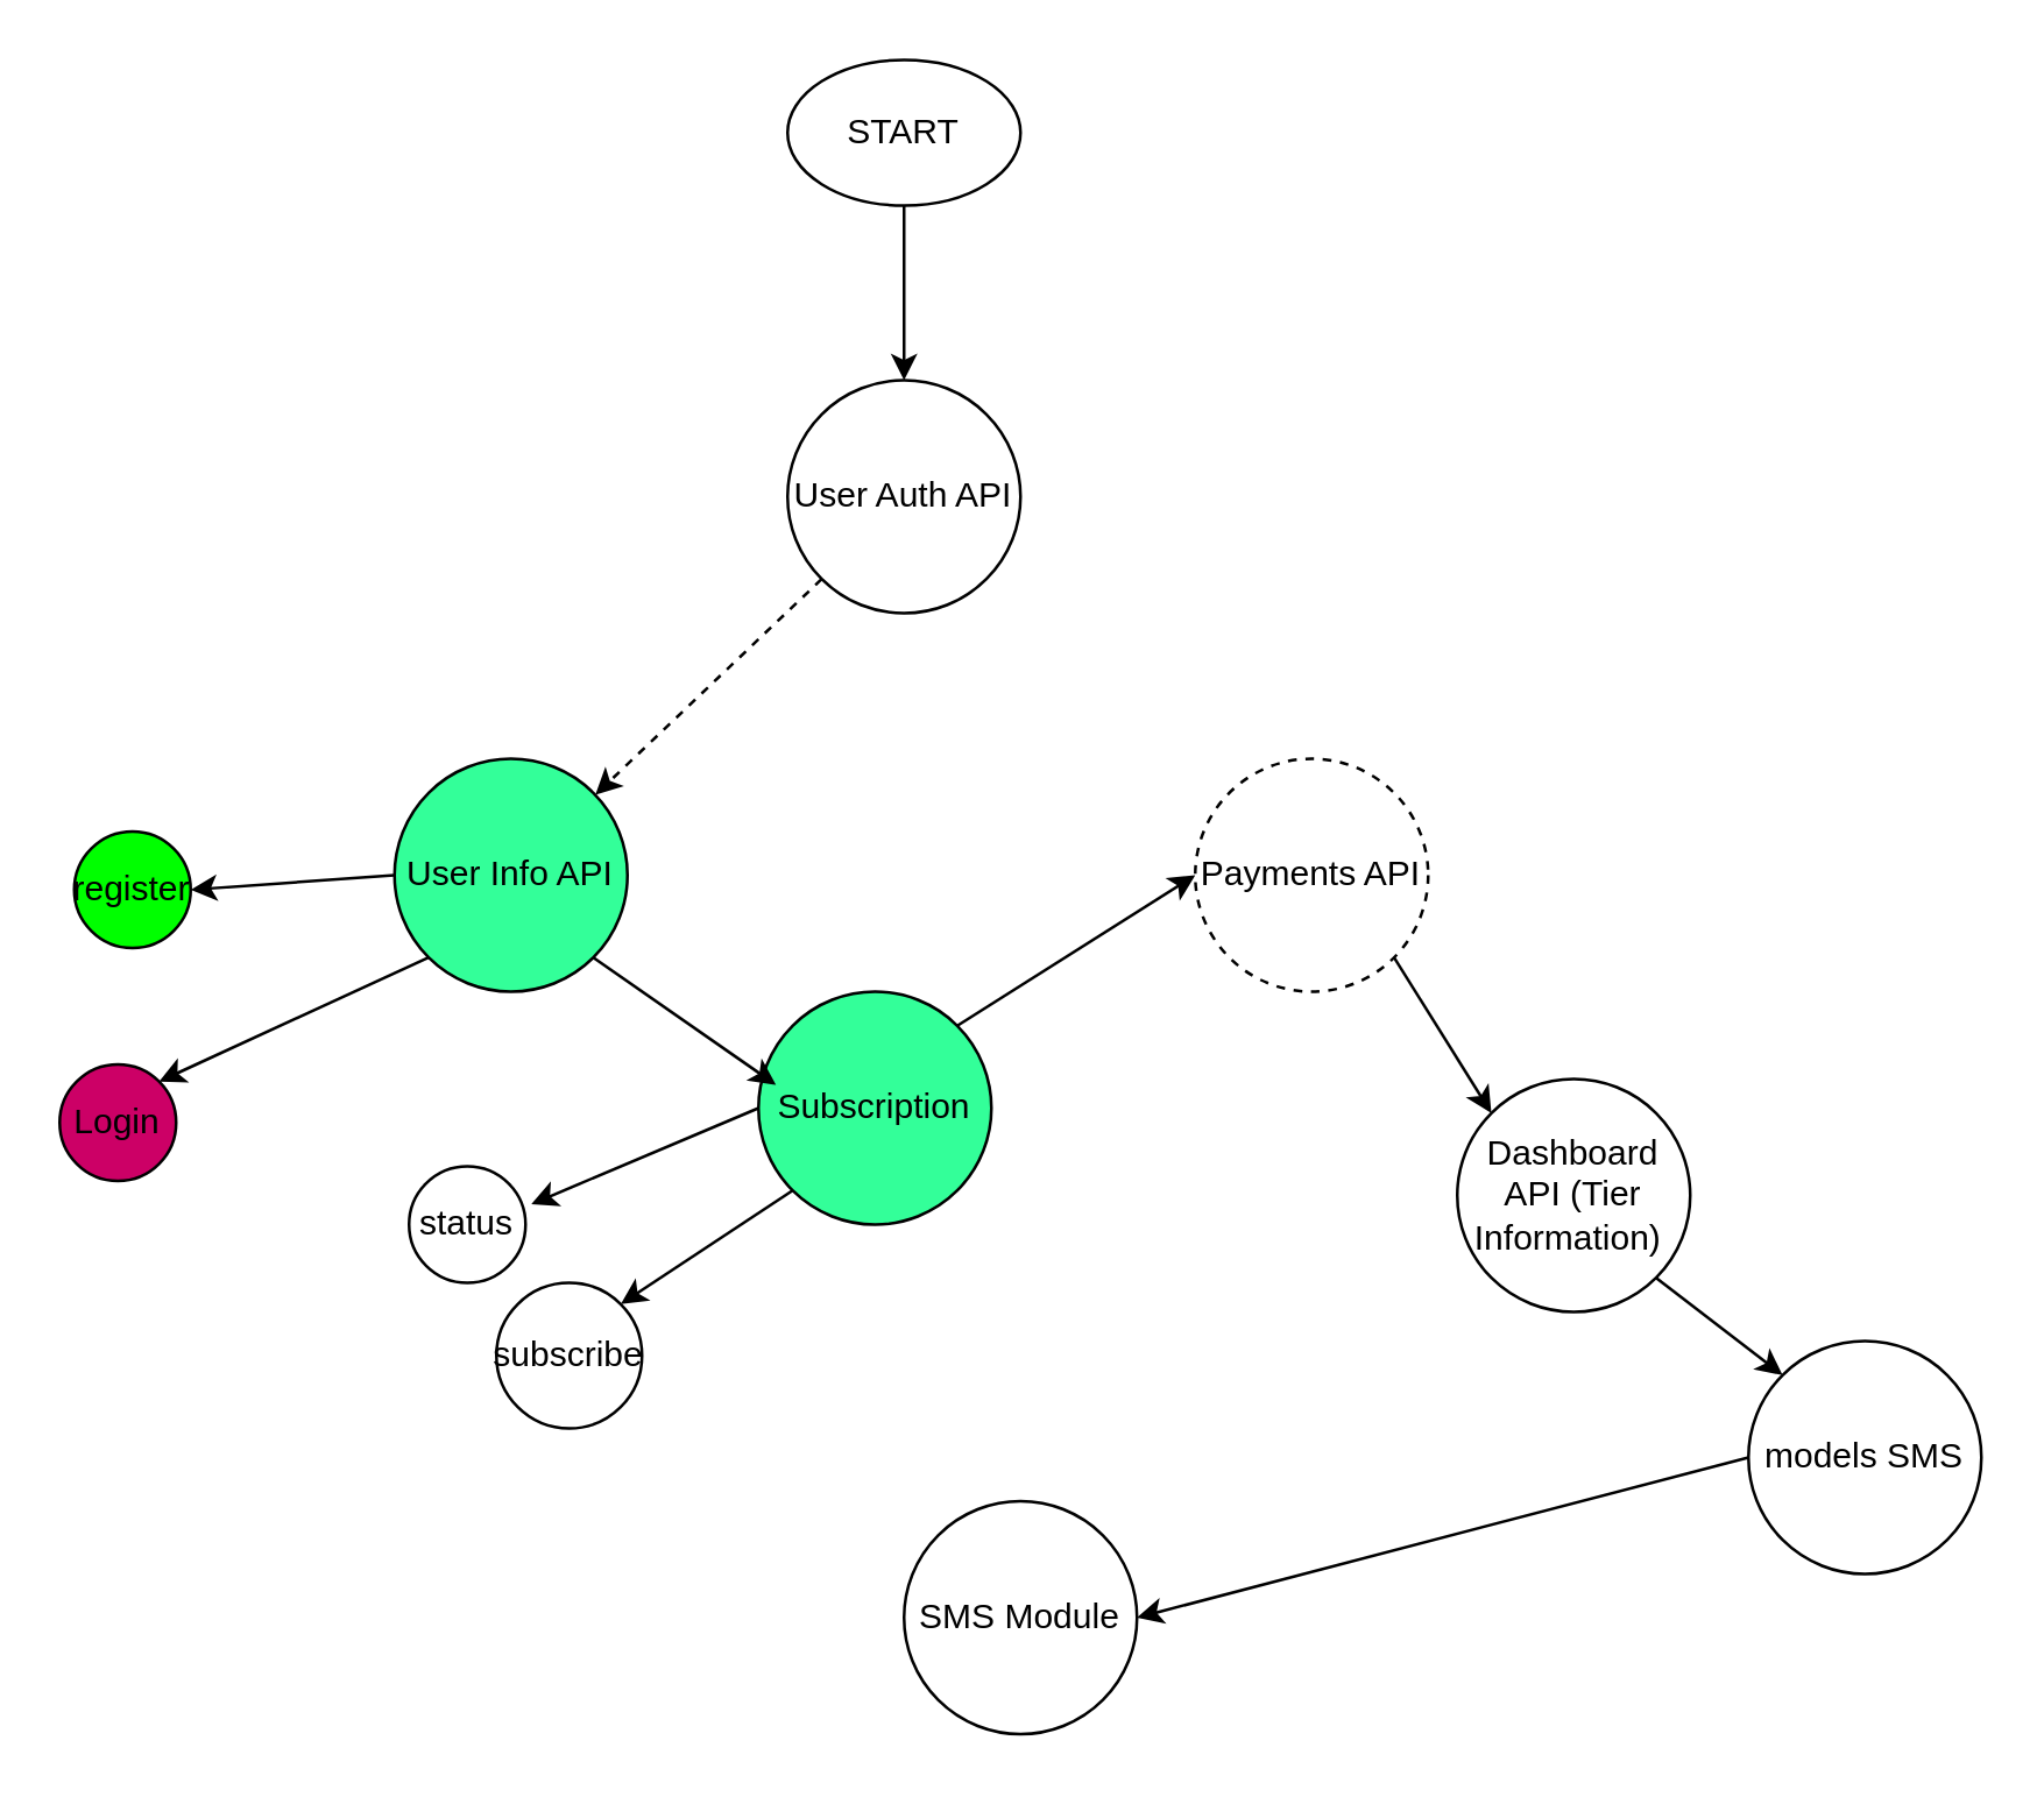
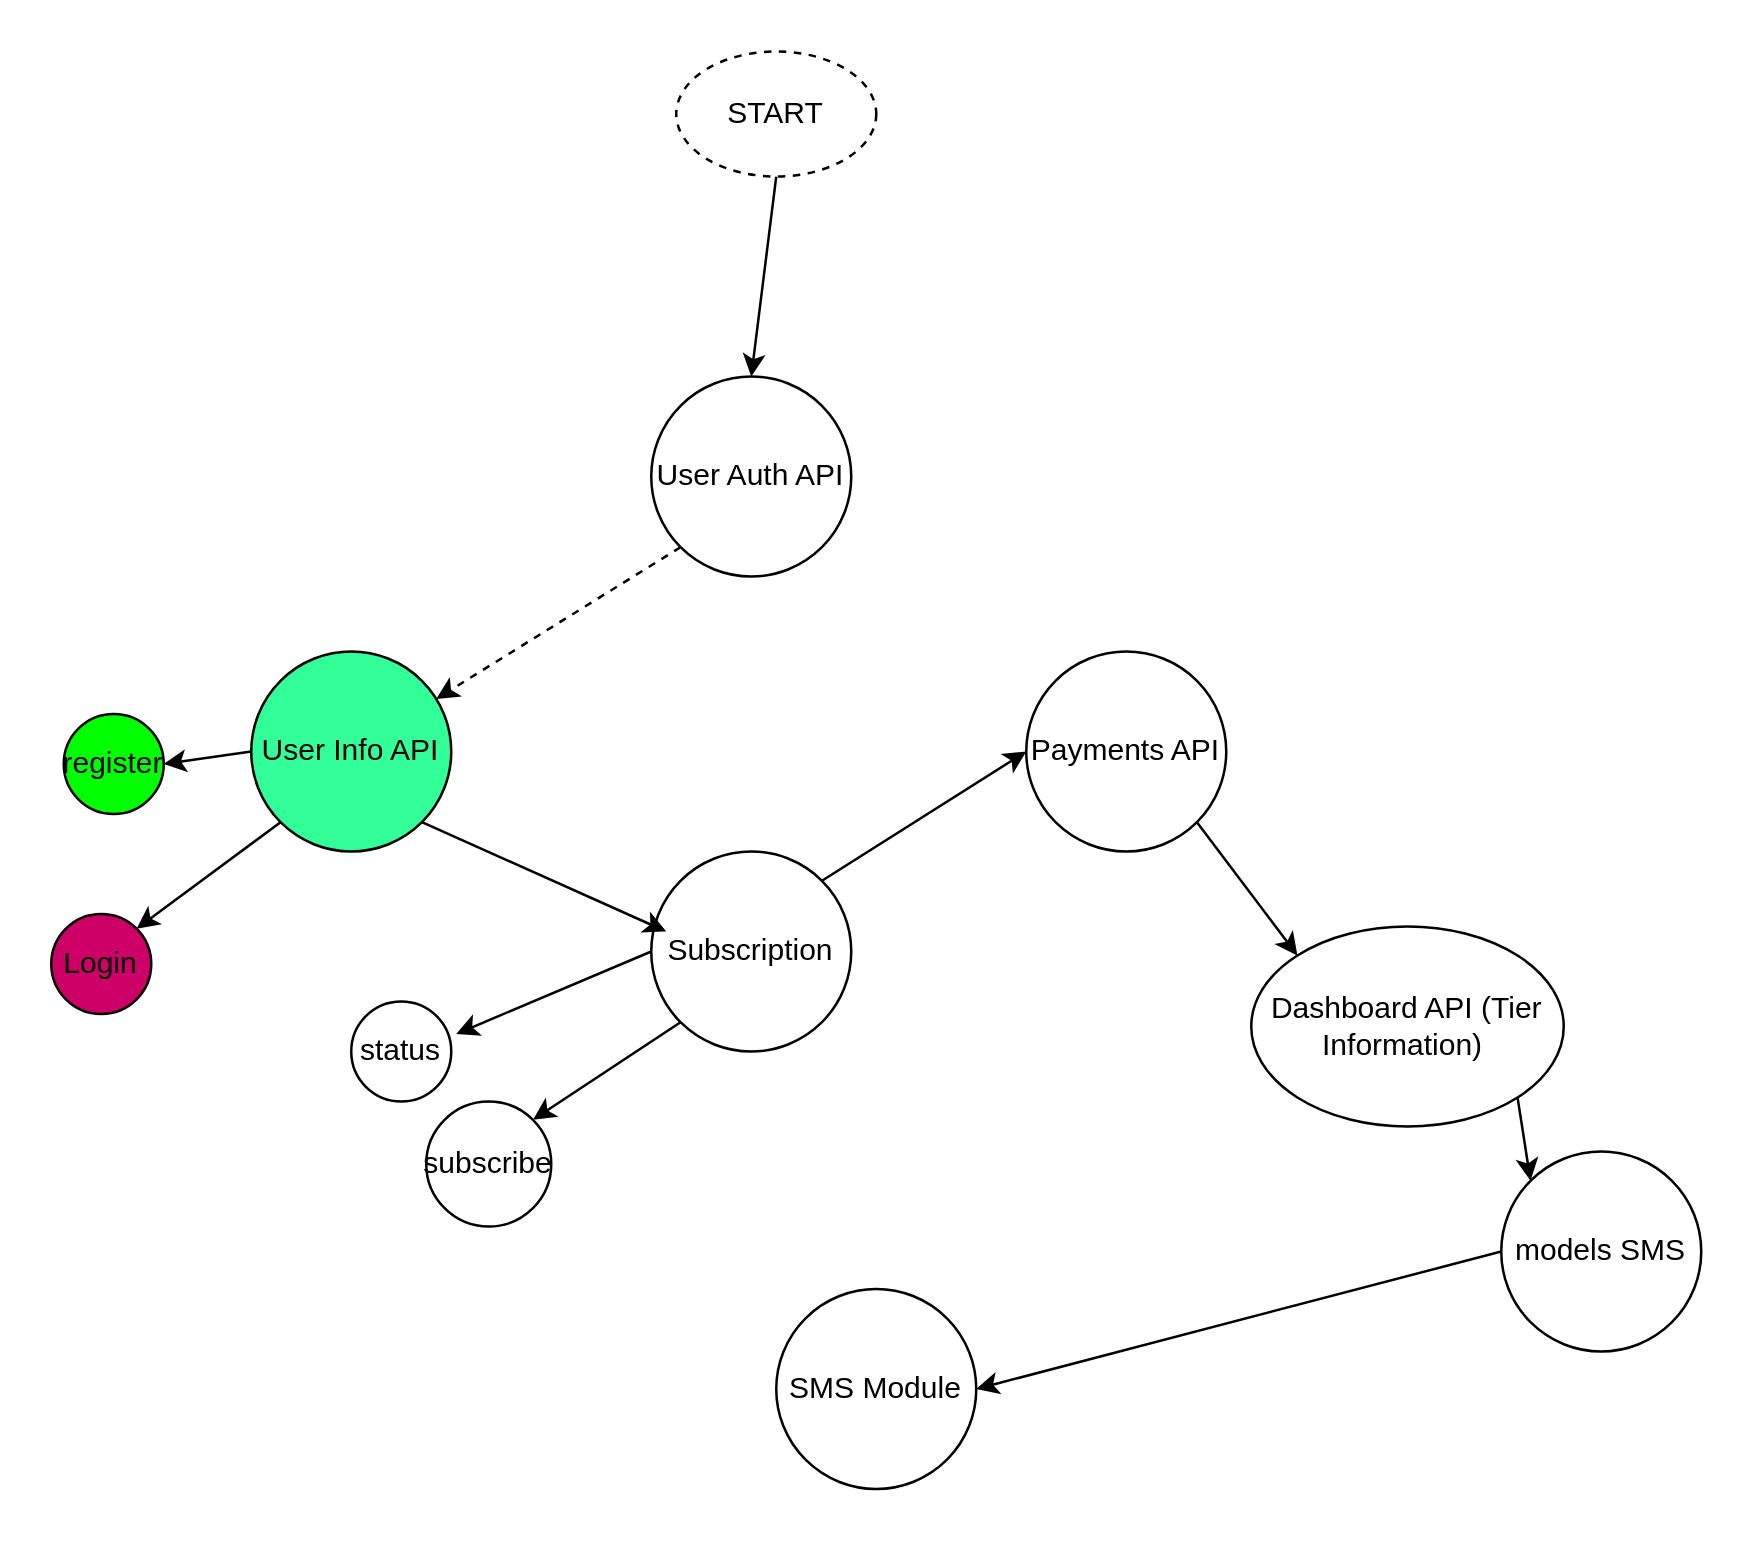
- <mxCell id="3" value="START" style="ellipse;whiteSpace=wrap;html=1;" vertex="1" parent="1"><mxGeometry x="270" y="20" width="80" height="50" as="geometry" /></mxCell>
+ <mxCell id="3" value="START" style="ellipse;whiteSpace=wrap;html=1;dashed=1;" vertex="1" parent="1"><mxGeometry x="270" y="20" width="80" height="50" as="geometry" /></mxCell>
- <mxCell id="5" value="User Auth API" style="ellipse;whiteSpace=wrap;html=1;aspect=fixed;" vertex="1" parent="1"><mxGeometry x="270" y="130" width="80" height="80" as="geometry" /></mxCell>
+ <mxCell id="5" value="User Auth API" style="ellipse;whiteSpace=wrap;html=1;aspect=fixed;" vertex="1" parent="1"><mxGeometry x="260" y="150" width="80" height="80" as="geometry" /></mxCell>
- <mxCell id="8" value="User Info API" style="ellipse;whiteSpace=wrap;html=1;aspect=fixed;fillColor=#33FF99;" vertex="1" parent="1"><mxGeometry x="135" y="260" width="80" height="80" as="geometry" /></mxCell>
+ <mxCell id="8" value="User Info API" style="ellipse;whiteSpace=wrap;html=1;aspect=fixed;fillColor=#33FF99;" vertex="1" parent="1"><mxGeometry x="100" y="260" width="80" height="80" as="geometry" /></mxCell>
- <mxCell id="13" value="Payments API" style="ellipse;whiteSpace=wrap;html=1;aspect=fixed;dashed=1;" vertex="1" parent="1"><mxGeometry x="410" y="260" width="80" height="80" as="geometry" /></mxCell>
+ <mxCell id="13" value="Payments API" style="ellipse;whiteSpace=wrap;html=1;aspect=fixed;" vertex="1" parent="1"><mxGeometry x="410" y="260" width="80" height="80" as="geometry" /></mxCell>
- <mxCell id="11" value="Subscription" style="ellipse;whiteSpace=wrap;html=1;aspect=fixed;fillColor=#33ff99;" vertex="1" parent="1"><mxGeometry x="260" y="340" width="80" height="80" as="geometry" /></mxCell>
+ <mxCell id="11" value="Subscription" style="ellipse;whiteSpace=wrap;html=1;aspect=fixed;" vertex="1" parent="1"><mxGeometry x="260" y="340" width="80" height="80" as="geometry" /></mxCell>
- <mxCell id="18" value="Dashboard API (Tier Information)&amp;nbsp;" style="ellipse;whiteSpace=wrap;html=1;aspect=fixed;" vertex="1" parent="1"><mxGeometry x="500" y="370" width="80" height="80" as="geometry" /></mxCell>
+ <mxCell id="18" value="Dashboard API (Tier Information)&amp;nbsp;" style="ellipse;whiteSpace=wrap;html=1;aspect=fixed;" vertex="1" parent="1"><mxGeometry x="500" y="370" width="125" height="80" as="geometry" /></mxCell>
